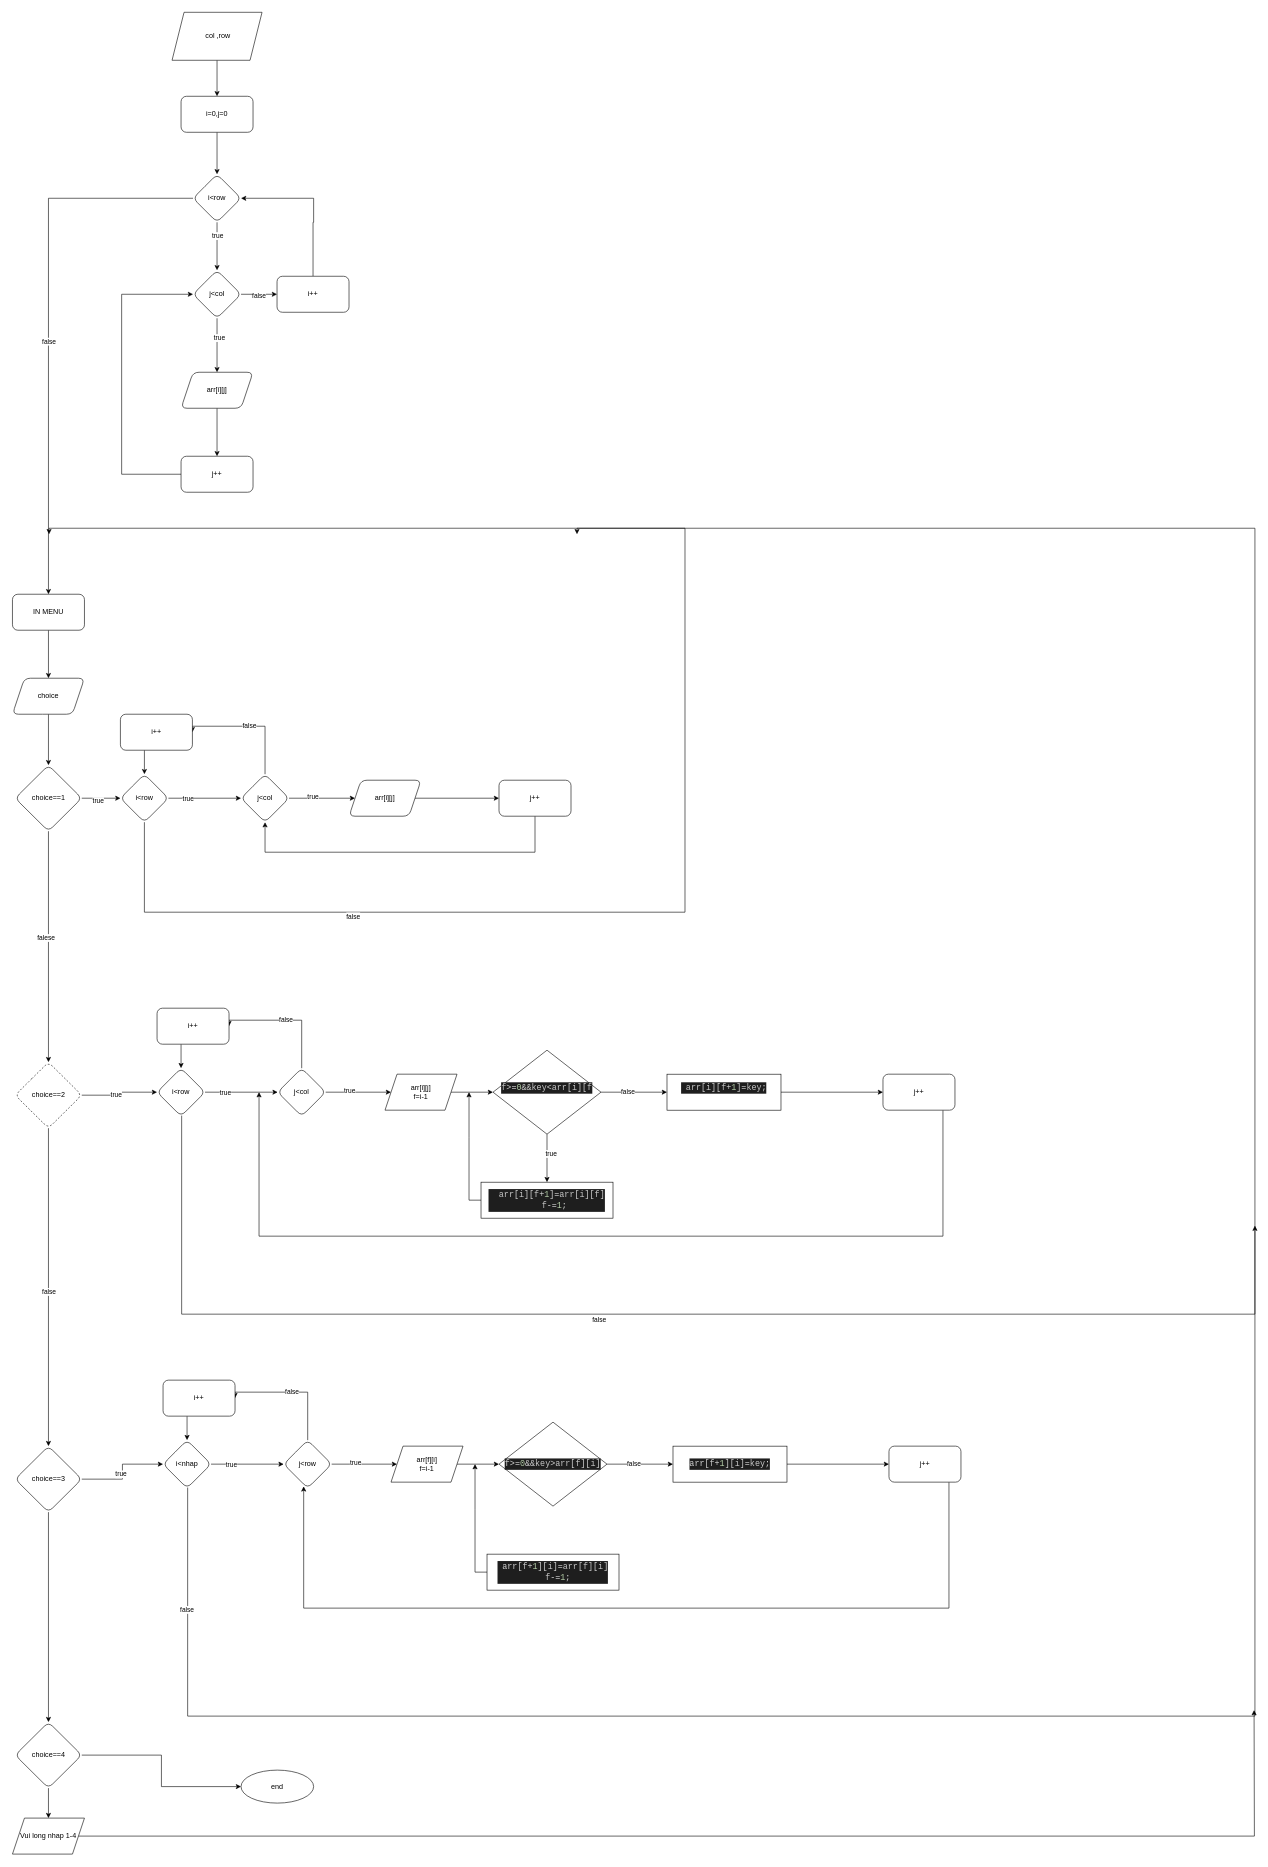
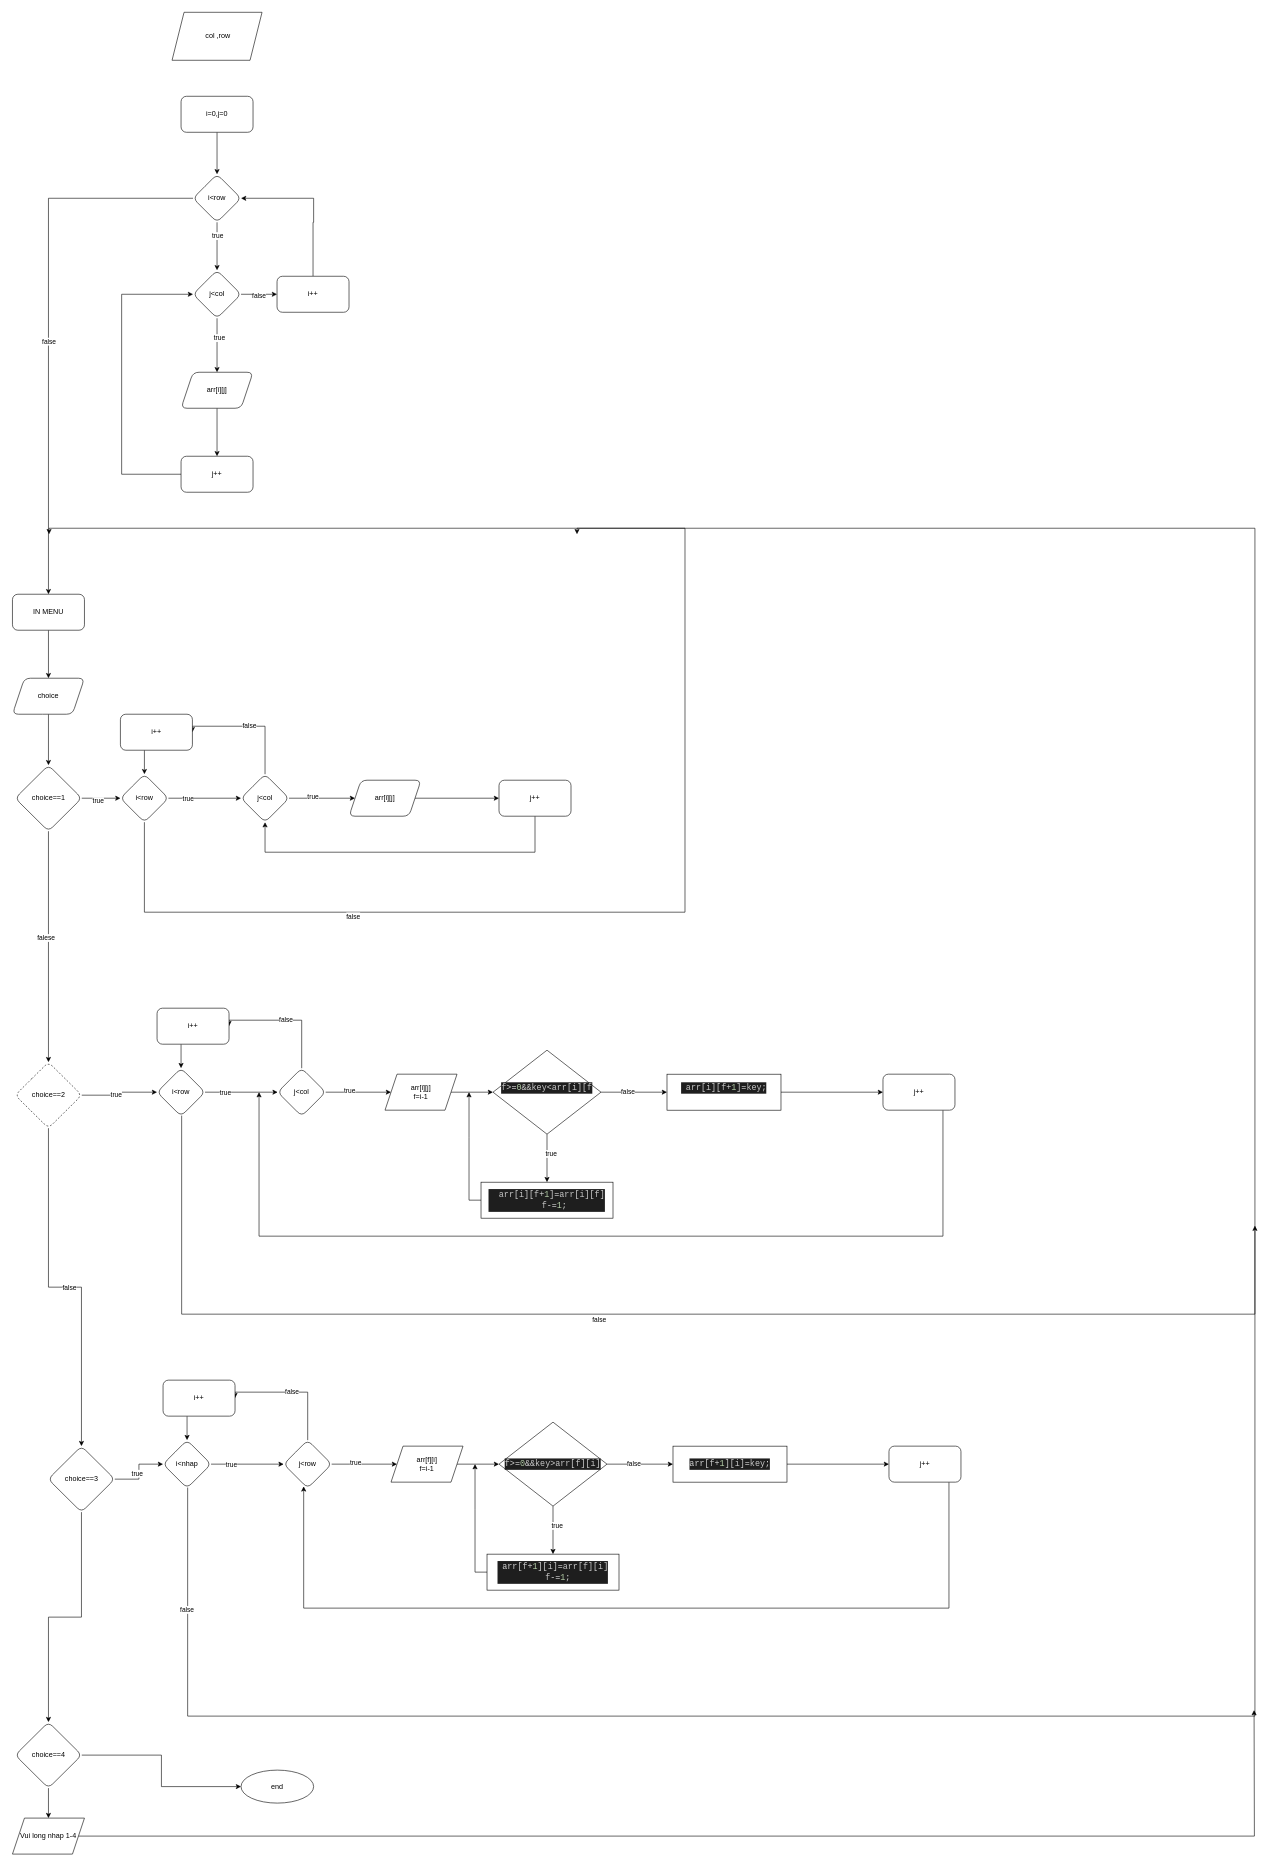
- <mxCell id="2" style="edgeStyle=orthogonalEdgeStyle;rounded=0;orthogonalLoop=1;jettySize=auto;html=1;entryX=0.5;entryY=0;entryDx=0;entryDy=0;" parent="1" source="3" target="5" edge="1"><mxGeometry relative="1" as="geometry"><mxPoint x="361" y="190" as="targetPoint" /></mxGeometry></mxCell>
- <mxCell id="102" value="choice==3" style="rhombus;whiteSpace=wrap;html=1;rounded=1;" parent="1" vertex="1"><mxGeometry x="24.5" y="2410" width="111" height="110" as="geometry" /></mxCell>
+ <mxCell id="102" value="choice==3" style="rhombus;whiteSpace=wrap;html=1;rounded=1;" parent="1" vertex="1"><mxGeometry x="79.5" y="2410" width="111" height="110" as="geometry" /></mxCell>
+ <mxCell id="90" value="" style="edgeStyle=orthogonalEdgeStyle;rounded=0;orthogonalLoop=1;jettySize=auto;html=1;" parent="1" source="94" target="96" edge="1"><mxGeometry relative="1" as="geometry" /></mxCell>
+ <mxCell id="91" value="true" style="edgeLabel;html=1;align=center;verticalAlign=middle;resizable=0;points=[];" parent="90" vertex="1" connectable="0"><mxGeometry x="-0.21" y="6" relative="1" as="geometry"><mxPoint as="offset" /></mxGeometry></mxCell>
